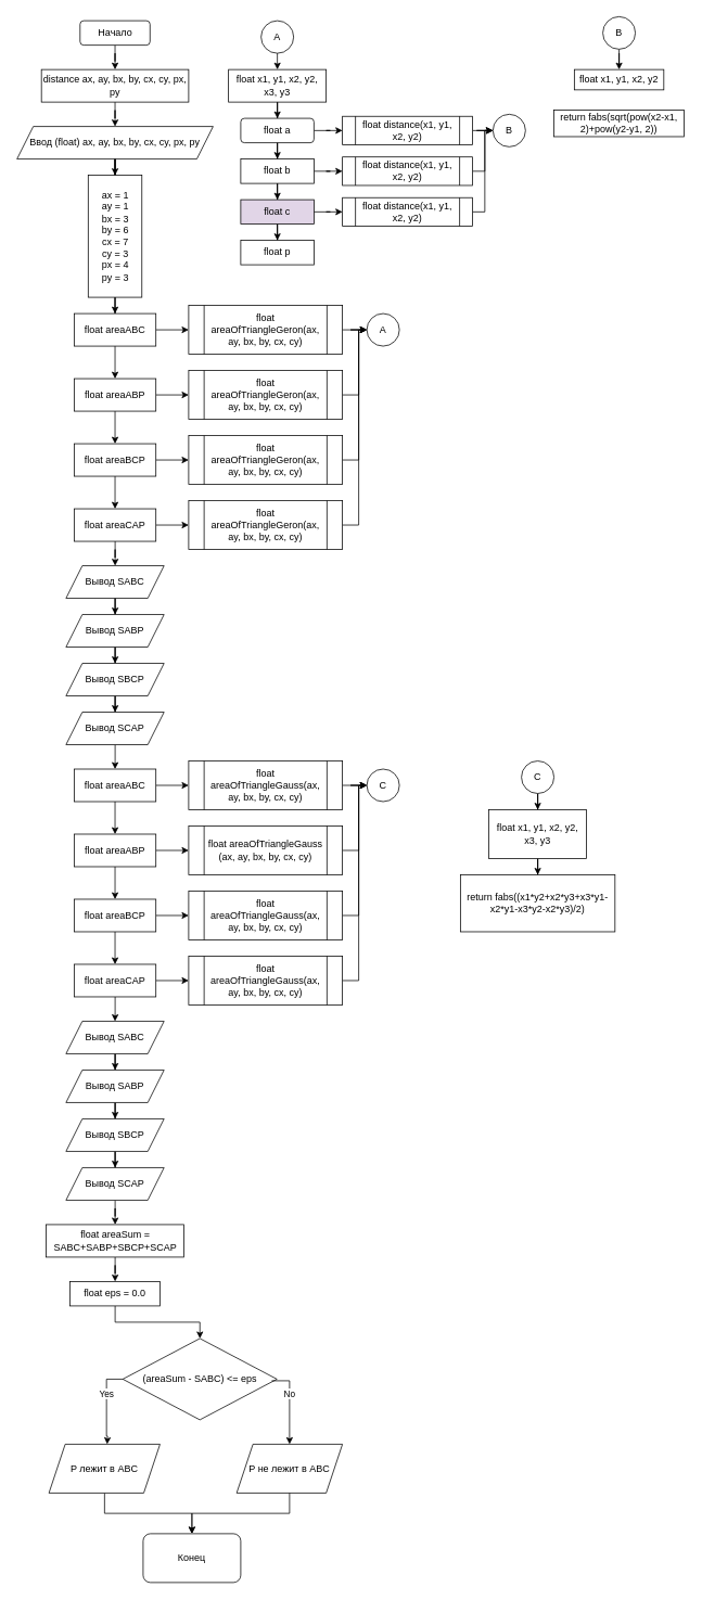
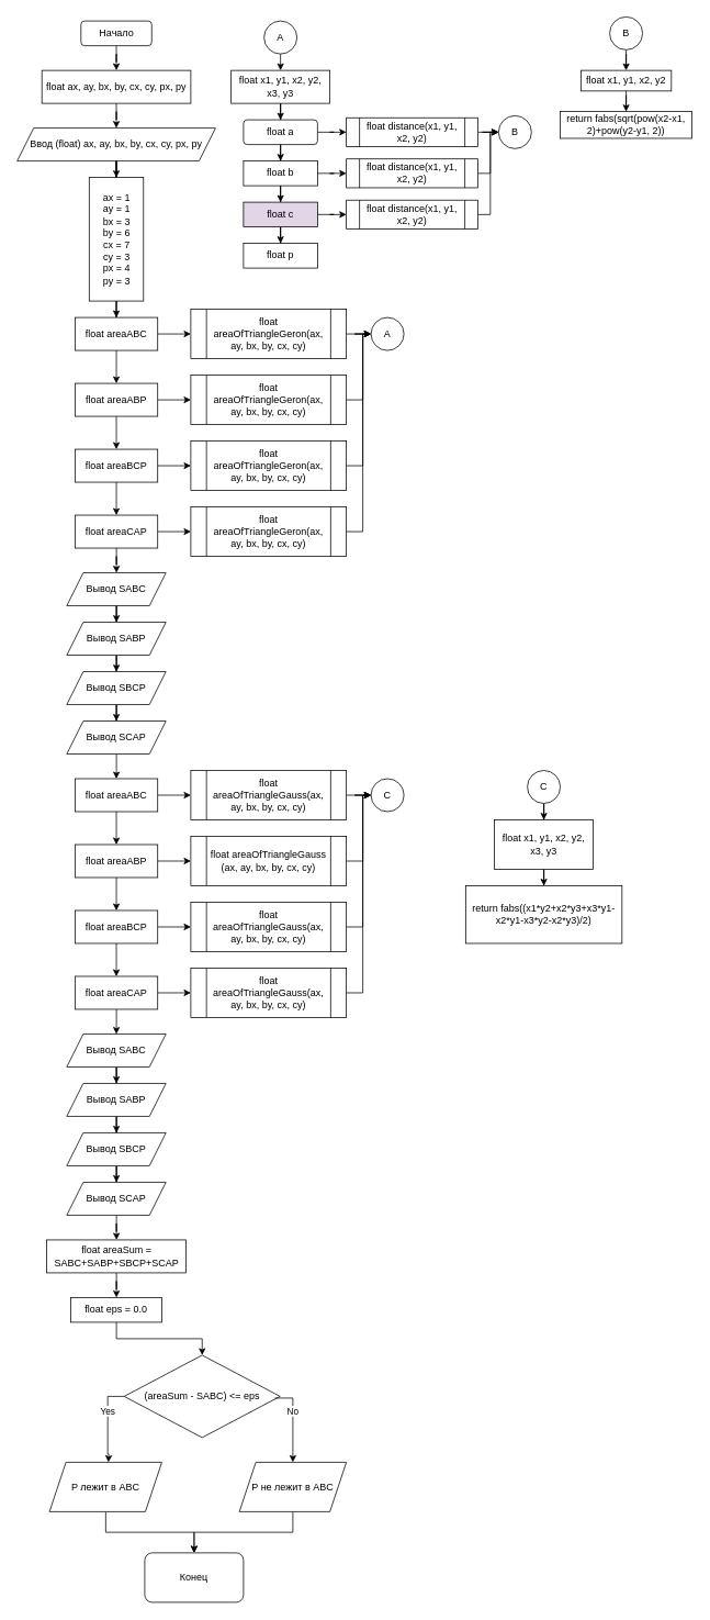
- <mxCell id="5" value="&lt;div&gt;distance ax, ay, bx, by, cx, cy, px, py&lt;/div&gt;" style="rounded=0;whiteSpace=wrap;html=1;" vertex="1" parent="1"><mxGeometry x="50" y="85" width="181" height="40" as="geometry" /></mxCell>
+ <mxCell id="5" value="&lt;div&gt;float ax, ay, bx, by, cx, cy, px, py&lt;/div&gt;" style="rounded=0;whiteSpace=wrap;html=1;" vertex="1" parent="1"><mxGeometry x="50" y="85" width="181" height="40" as="geometry" /></mxCell>
+ <mxCell id="71" value="" style="edgeStyle=orthogonalEdgeStyle;rounded=0;orthogonalLoop=1;jettySize=auto;html=1;" edge="1" parent="1" source="72" target="73"><mxGeometry relative="1" as="geometry" /></mxCell>
